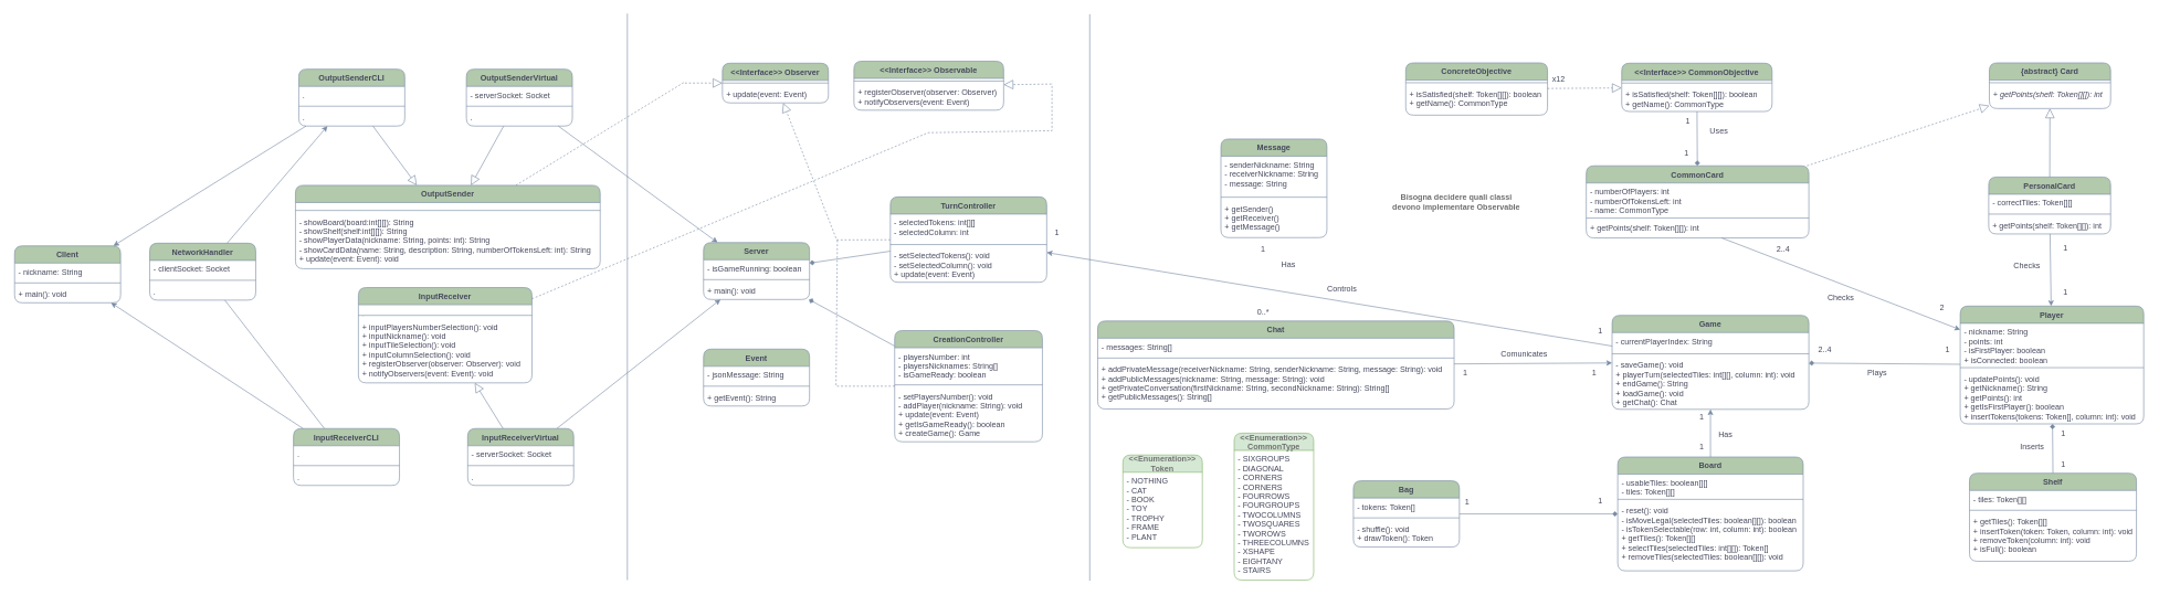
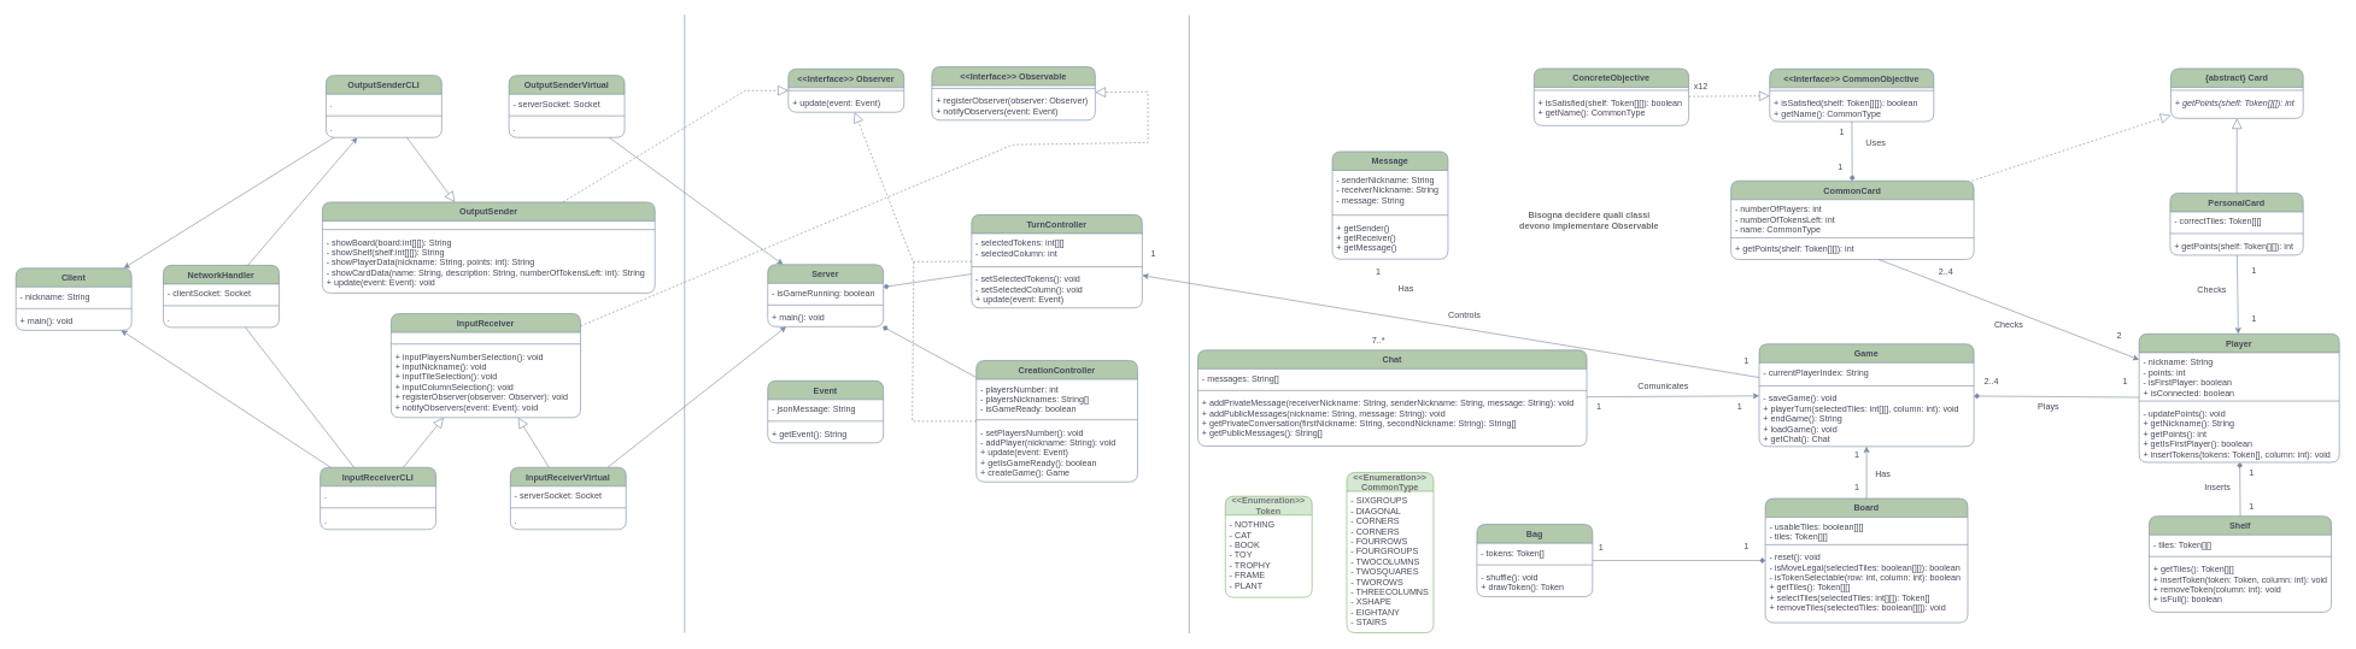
- <mxCell id="147" value="" style="endArrow=block;endFill=0;endSize=12;html=1;rounded=1;strokeColor=#788AA3;fontColor=default;fillColor=#B2C9AB;strokeWidth=1;labelBackgroundColor=none;" edge="1" parent="1" source="128" target="109"><mxGeometry width="160" relative="1" as="geometry"><mxPoint x="754.254" y="195.5" as="sourcePoint" /><mxPoint x="702.973" y="368.5" as="targetPoint" /></mxGeometry></mxCell>
- <mxCell id="89" value="0..*" style="text;html=1;strokeColor=none;fillColor=none;align=center;verticalAlign=middle;whiteSpace=wrap;rounded=1;labelBackgroundColor=none;fontColor=#46495D;" parent="1" vertex="1"><mxGeometry x="1875" y="457" width="60" height="30" as="geometry" /></mxCell>
+ <mxCell id="89" value="7..*" style="text;html=1;strokeColor=none;fillColor=none;align=center;verticalAlign=middle;whiteSpace=wrap;rounded=1;labelBackgroundColor=none;fontColor=#46495D;" parent="1" vertex="1"><mxGeometry x="1875" y="457" width="60" height="30" as="geometry" /></mxCell>
+ <mxCell id="141" value="" style="endArrow=block;endFill=0;endSize=12;html=1;rounded=1;strokeColor=#788AA3;fontColor=default;fillColor=#B2C9AB;strokeWidth=1;labelBackgroundColor=none;" edge="1" parent="1" source="133" target="124"><mxGeometry width="160" relative="1" as="geometry"><mxPoint x="171.001" y="246" as="sourcePoint" /><mxPoint x="297.053" y="160" as="targetPoint" /></mxGeometry></mxCell>
